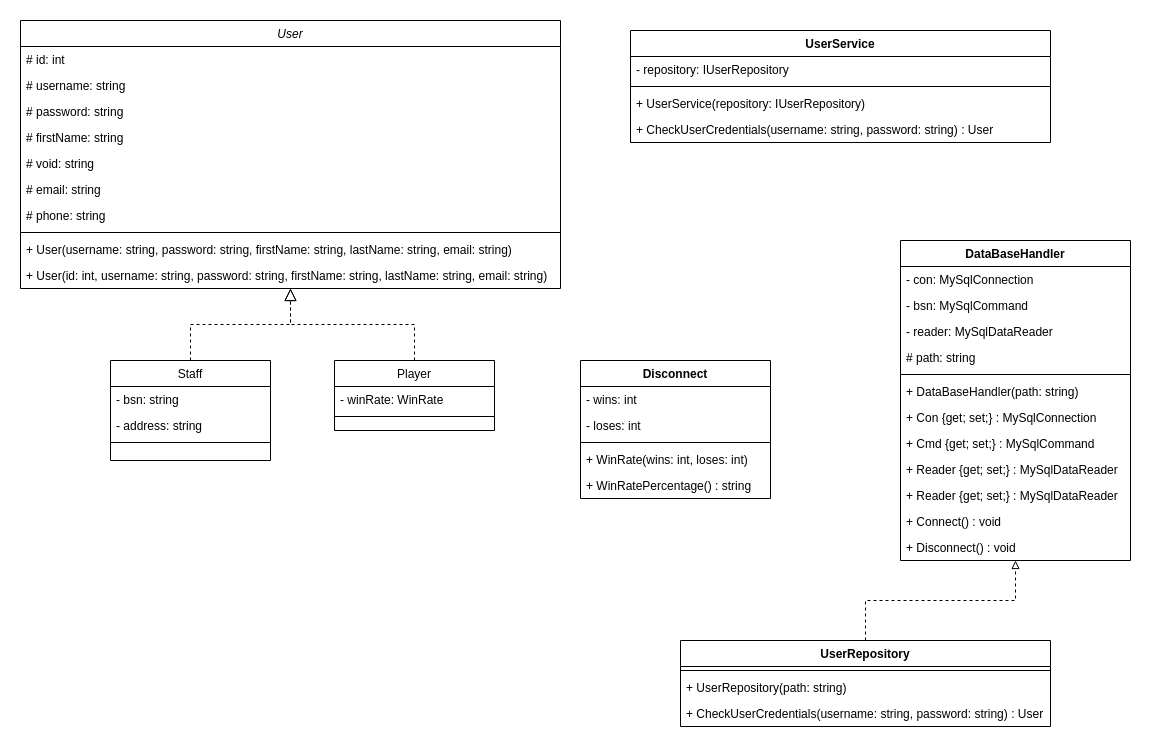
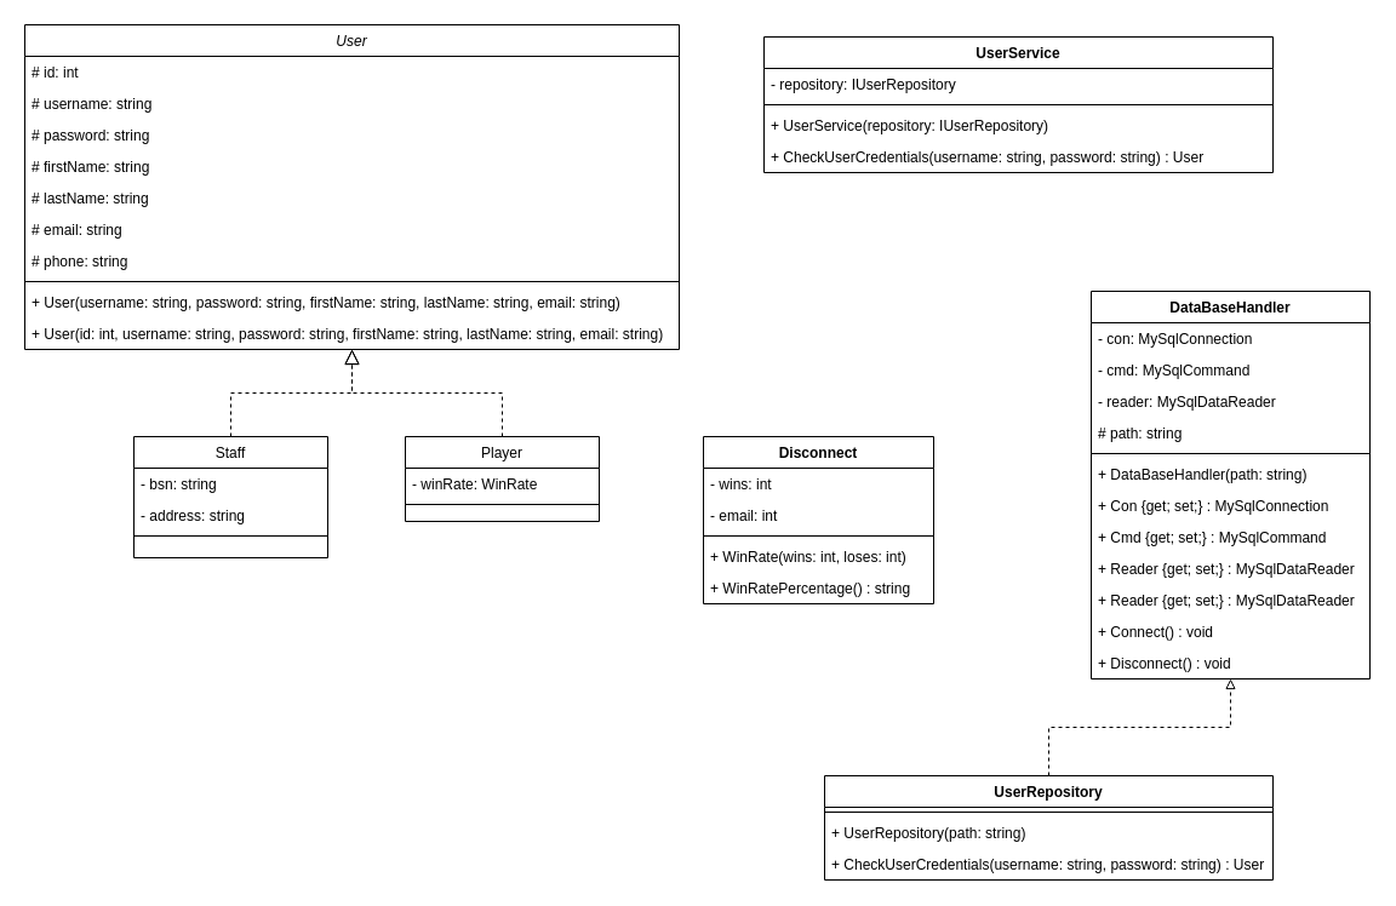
- <mxCell id="7" value="# void: string" style="text;align=left;verticalAlign=top;spacingLeft=4;spacingRight=4;overflow=hidden;rotatable=0;points=[[0,0.5],[1,0.5]];portConstraint=eastwest;rounded=0;shadow=0;html=0;" vertex="1" parent="2"><mxGeometry y="130" width="540" height="26" as="geometry" /></mxCell>
+ <mxCell id="7" value="# lastName: string" style="text;align=left;verticalAlign=top;spacingLeft=4;spacingRight=4;overflow=hidden;rotatable=0;points=[[0,0.5],[1,0.5]];portConstraint=eastwest;rounded=0;shadow=0;html=0;" vertex="1" parent="2"><mxGeometry y="130" width="540" height="26" as="geometry" /></mxCell>
- <mxCell id="35" value="- bsn: MySqlCommand" style="text;strokeColor=none;fillColor=none;align=left;verticalAlign=top;spacingLeft=4;spacingRight=4;overflow=hidden;rotatable=0;points=[[0,0.5],[1,0.5]];portConstraint=eastwest;" vertex="1" parent="33"><mxGeometry y="52" width="230" height="26" as="geometry" /></mxCell>
+ <mxCell id="35" value="- cmd: MySqlCommand" style="text;strokeColor=none;fillColor=none;align=left;verticalAlign=top;spacingLeft=4;spacingRight=4;overflow=hidden;rotatable=0;points=[[0,0.5],[1,0.5]];portConstraint=eastwest;" vertex="1" parent="33"><mxGeometry y="52" width="230" height="26" as="geometry" /></mxCell>
- <mxCell id="24" value="- loses: int" style="text;strokeColor=none;fillColor=none;align=left;verticalAlign=top;spacingLeft=4;spacingRight=4;overflow=hidden;rotatable=0;points=[[0,0.5],[1,0.5]];portConstraint=eastwest;" vertex="1" parent="22"><mxGeometry y="52" width="190" height="26" as="geometry" /></mxCell>
+ <mxCell id="24" value="- email: int" style="text;strokeColor=none;fillColor=none;align=left;verticalAlign=top;spacingLeft=4;spacingRight=4;overflow=hidden;rotatable=0;points=[[0,0.5],[1,0.5]];portConstraint=eastwest;" vertex="1" parent="22"><mxGeometry y="52" width="190" height="26" as="geometry" /></mxCell>
